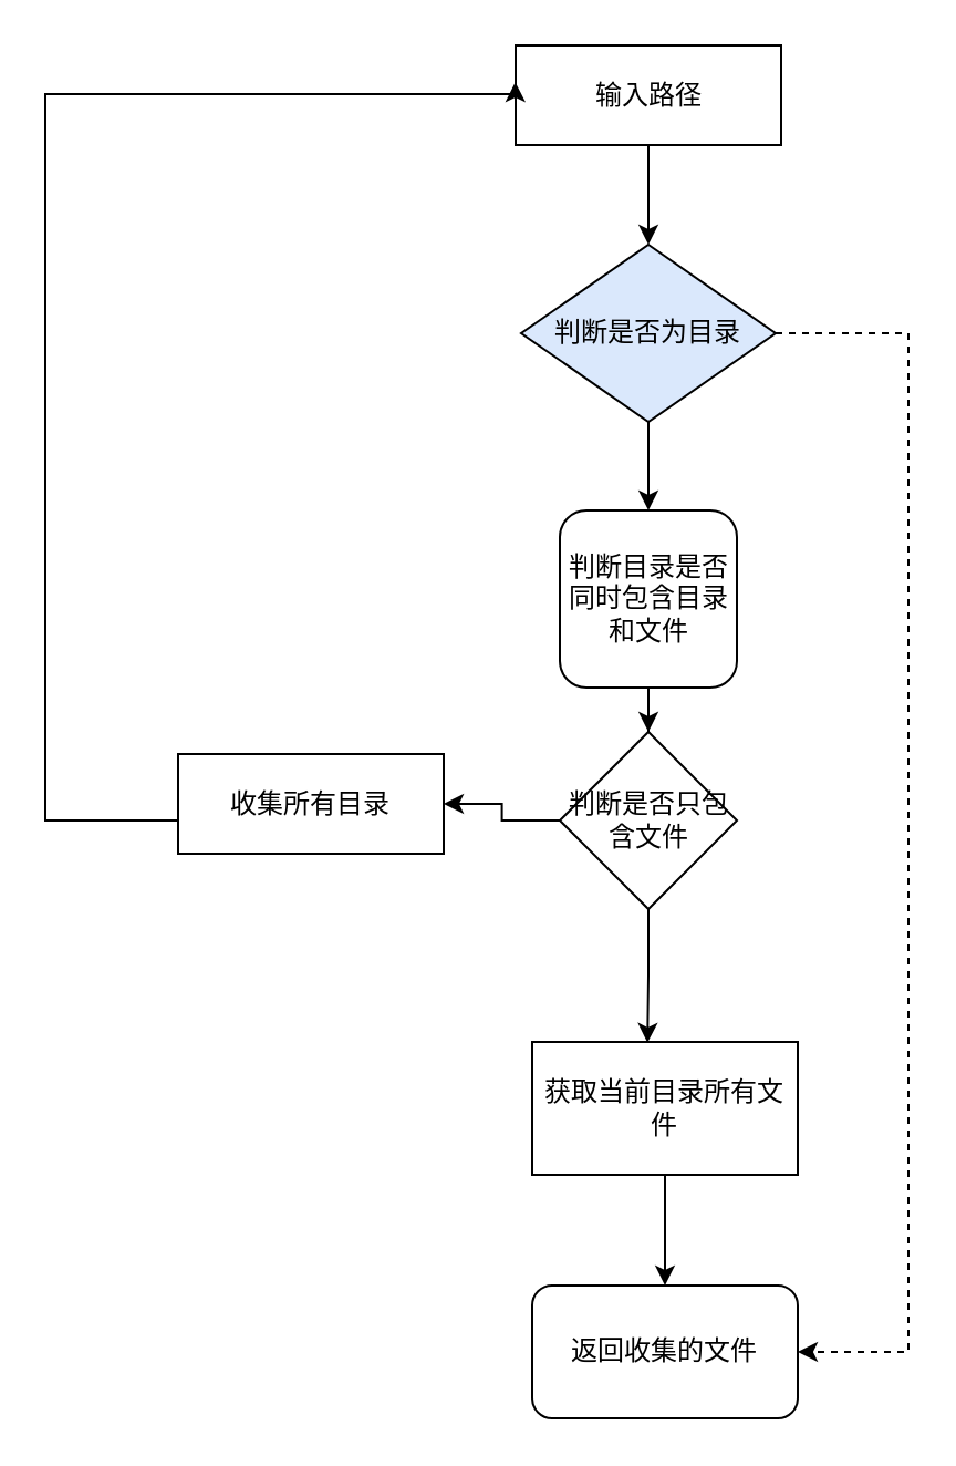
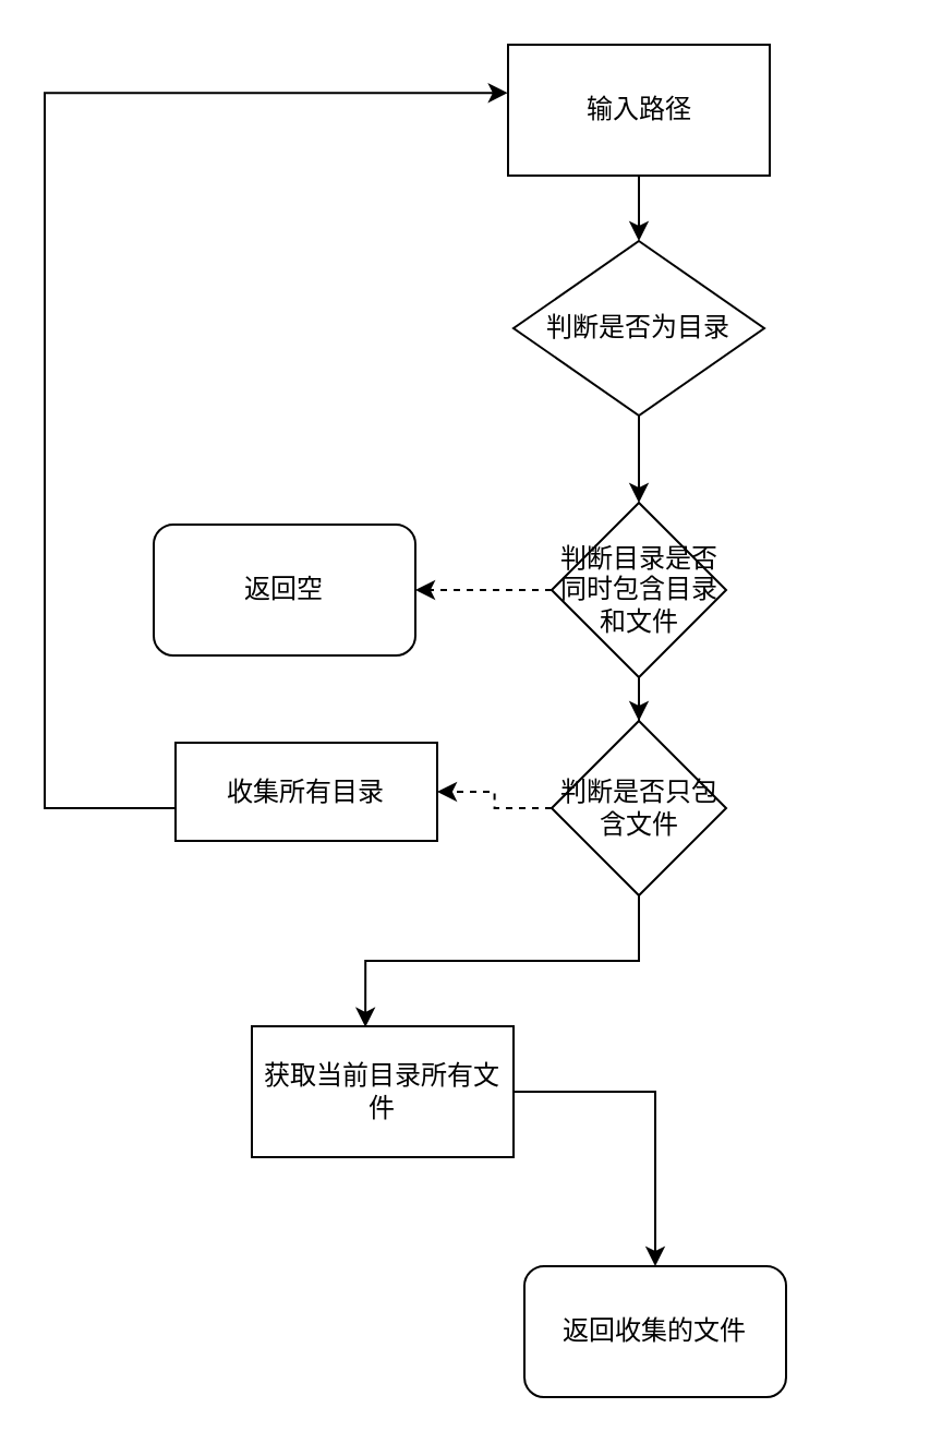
- <mxCell id="3" value="输入路径" style="rounded=0;whiteSpace=wrap;html=1;" vertex="1" parent="1"><mxGeometry x="232.5" y="20" width="120" height="45" as="geometry" /></mxCell>
+ <mxCell id="3" value="输入路径" style="rounded=0;whiteSpace=wrap;html=1;" vertex="1" parent="1"><mxGeometry x="232.5" width="120" height="60" as="geometry" y="20" /></mxCell>
- <mxCell id="6" value="判断是否为目录" style="rhombus;whiteSpace=wrap;html=1;fillColor=#dae8fc;" vertex="1" parent="1"><mxGeometry x="235" y="110" width="115" height="80" as="geometry" /></mxCell>
+ <mxCell id="6" value="判断是否为目录" style="rhombus;whiteSpace=wrap;html=1;" vertex="1" parent="1"><mxGeometry x="235" y="110" width="115" height="80" as="geometry" /></mxCell>
+ <mxCell id="13" value="返回空" style="rounded=1;whiteSpace=wrap;html=1;" vertex="1" parent="1"><mxGeometry x="70" y="240" width="120" height="60" as="geometry" /></mxCell>
+ <mxCell id="10" style="edgeStyle=orthogonalEdgeStyle;rounded=0;orthogonalLoop=1;jettySize=auto;html=1;dashed=1;" edge="1" parent="1" source="12" target="13"><mxGeometry relative="1" as="geometry"><mxPoint x="170" y="270" as="targetPoint" /></mxGeometry></mxCell>
- <mxCell id="12" value="判断目录是否同时包含目录和文件" style="whiteSpace=wrap;html=1;direction=west;rounded=1;" vertex="1" parent="1"><mxGeometry x="252.5" y="230" width="80" height="80" as="geometry" /></mxCell>
+ <mxCell id="12" value="判断目录是否同时包含目录和文件" style="rhombus;whiteSpace=wrap;html=1;direction=west;" vertex="1" parent="1"><mxGeometry x="252.5" y="230" width="80" height="80" as="geometry" /></mxCell>
- <mxCell id="14" style="edgeStyle=orthogonalEdgeStyle;rounded=0;orthogonalLoop=1;jettySize=auto;html=1;dashed=0;" edge="1" parent="1" source="15" target="17"><mxGeometry relative="1" as="geometry"><mxPoint x="190" y="370" as="targetPoint" /></mxGeometry></mxCell>
+ <mxCell id="14" style="edgeStyle=orthogonalEdgeStyle;rounded=0;orthogonalLoop=1;jettySize=auto;html=1;dashed=1;" edge="1" parent="1" source="15" target="17"><mxGeometry relative="1" as="geometry"><mxPoint x="190" y="370" as="targetPoint" /></mxGeometry></mxCell>
- <mxCell id="4" style="edgeStyle=orthogonalEdgeStyle;rounded=0;orthogonalLoop=1;jettySize=auto;html=1;entryX=1;entryY=0.5;entryDx=0;entryDy=0;dashed=1;" edge="1" parent="1" source="6" target="9"><mxGeometry relative="1" as="geometry"><mxPoint x="420" y="570" as="targetPoint" /><Array as="points"><mxPoint x="410" y="150" /><mxPoint x="410" y="610" /></Array></mxGeometry></mxCell>
- <mxCell id="8" value="获取当前目录所有文件" style="whiteSpace=wrap;html=1;rounded=0;" vertex="1" parent="1"><mxGeometry x="240" y="470" width="120" height="60" as="geometry" /></mxCell>
+ <mxCell id="8" value="获取当前目录所有文件" style="whiteSpace=wrap;html=1;rounded=0;" vertex="1" parent="1"><mxGeometry x="115" y="470" width="120" height="60" as="geometry" /></mxCell>
